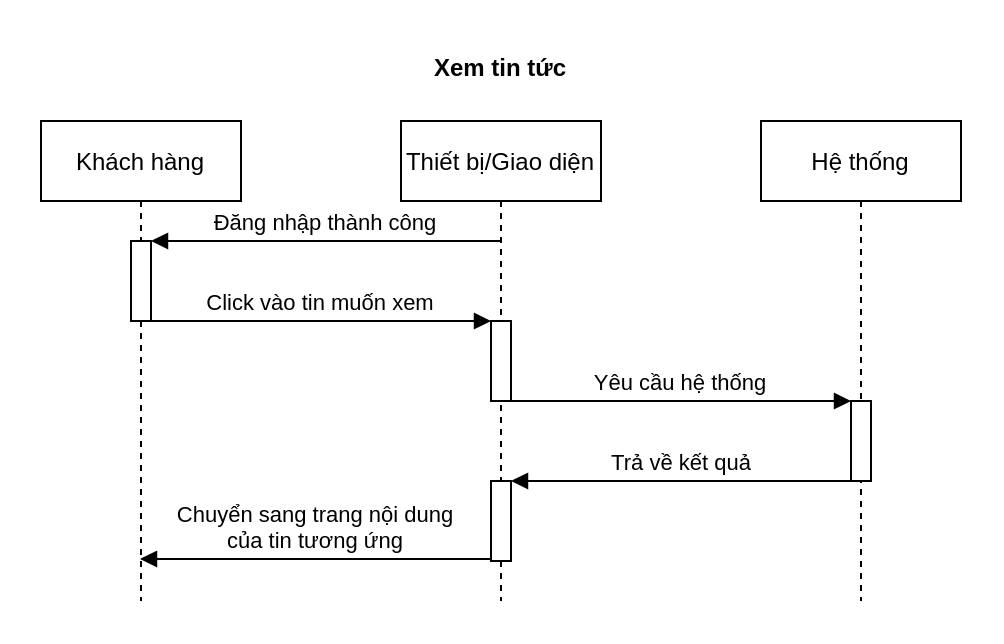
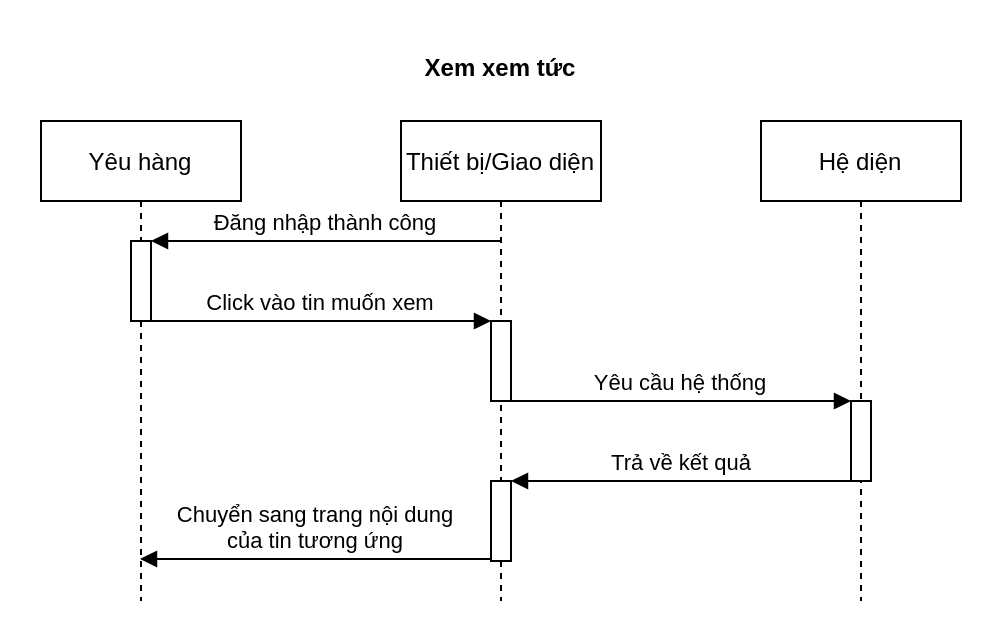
- <mxCell id="13" value="Xem tin tức" style="text;align=center;fontStyle=1;verticalAlign=middle;spacingLeft=3;spacingRight=3;strokeColor=none;rotatable=0;points=[[0,0.5],[1,0.5]];portConstraint=eastwest;" parent="1" vertex="1"><mxGeometry x="210" y="20" width="80" height="26" as="geometry" /></mxCell>
+ <mxCell id="13" value="Xem xem tức" style="text;align=center;fontStyle=1;verticalAlign=middle;spacingLeft=3;spacingRight=3;strokeColor=none;rotatable=0;points=[[0,0.5],[1,0.5]];portConstraint=eastwest;" parent="1" vertex="1"><mxGeometry x="210" y="20" width="80" height="26" as="geometry" /></mxCell>
- <mxCell id="2" value="Khách hàng" style="shape=umlLifeline;perimeter=lifelinePerimeter;container=1;collapsible=0;recursiveResize=0;rounded=0;shadow=0;strokeWidth=1;" parent="1" vertex="1"><mxGeometry x="20" y="60" width="100" height="240" as="geometry" /></mxCell>
+ <mxCell id="2" value="Yêu hàng" style="shape=umlLifeline;perimeter=lifelinePerimeter;container=1;collapsible=0;recursiveResize=0;rounded=0;shadow=0;strokeWidth=1;" parent="1" vertex="1"><mxGeometry x="20" y="60" width="100" height="240" as="geometry" /></mxCell>
- <mxCell id="7" value="Hệ thống" style="shape=umlLifeline;perimeter=lifelinePerimeter;container=1;collapsible=0;recursiveResize=0;rounded=0;shadow=0;strokeWidth=1;" parent="1" vertex="1"><mxGeometry x="380" y="60" width="100" height="240" as="geometry" /></mxCell>
+ <mxCell id="7" value="Hệ diện" style="shape=umlLifeline;perimeter=lifelinePerimeter;container=1;collapsible=0;recursiveResize=0;rounded=0;shadow=0;strokeWidth=1;" parent="1" vertex="1"><mxGeometry x="380" y="60" width="100" height="240" as="geometry" /></mxCell>
